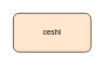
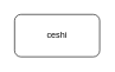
- <mxCell id="2" value="ceshi" style="rounded=1;whiteSpace=wrap;html=1;fillColor=#ffe6cc;" vertex="1" parent="1"><mxGeometry x="20" y="20" width="120" height="60" as="geometry" /></mxCell>
+ <mxCell id="2" value="ceshi" style="rounded=1;whiteSpace=wrap;html=1;" vertex="1" parent="1"><mxGeometry x="20" y="20" width="120" height="60" as="geometry" /></mxCell>
